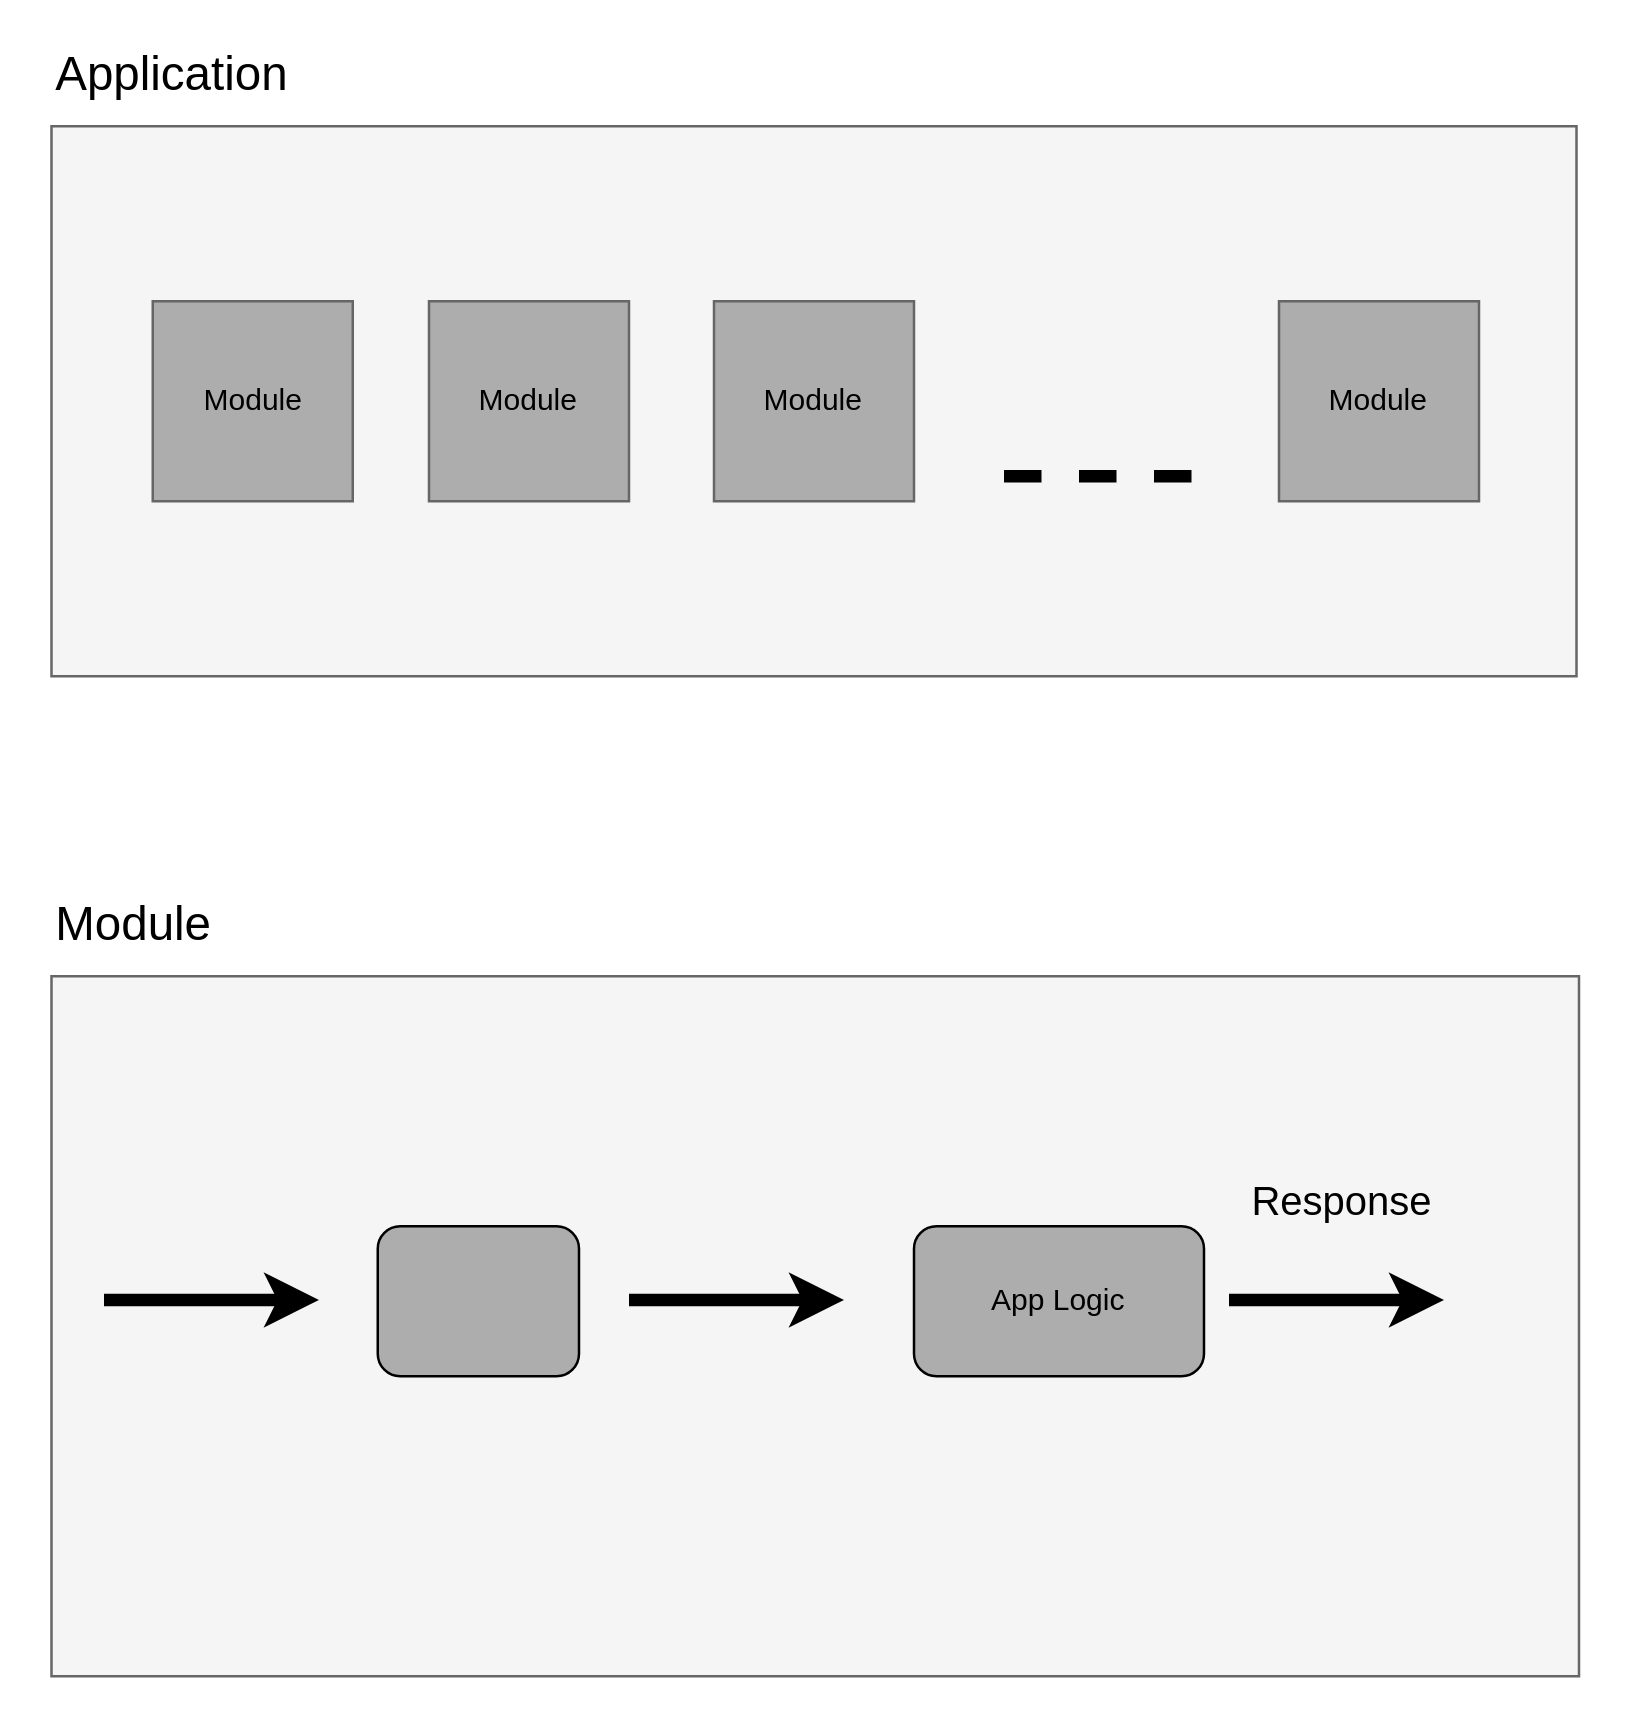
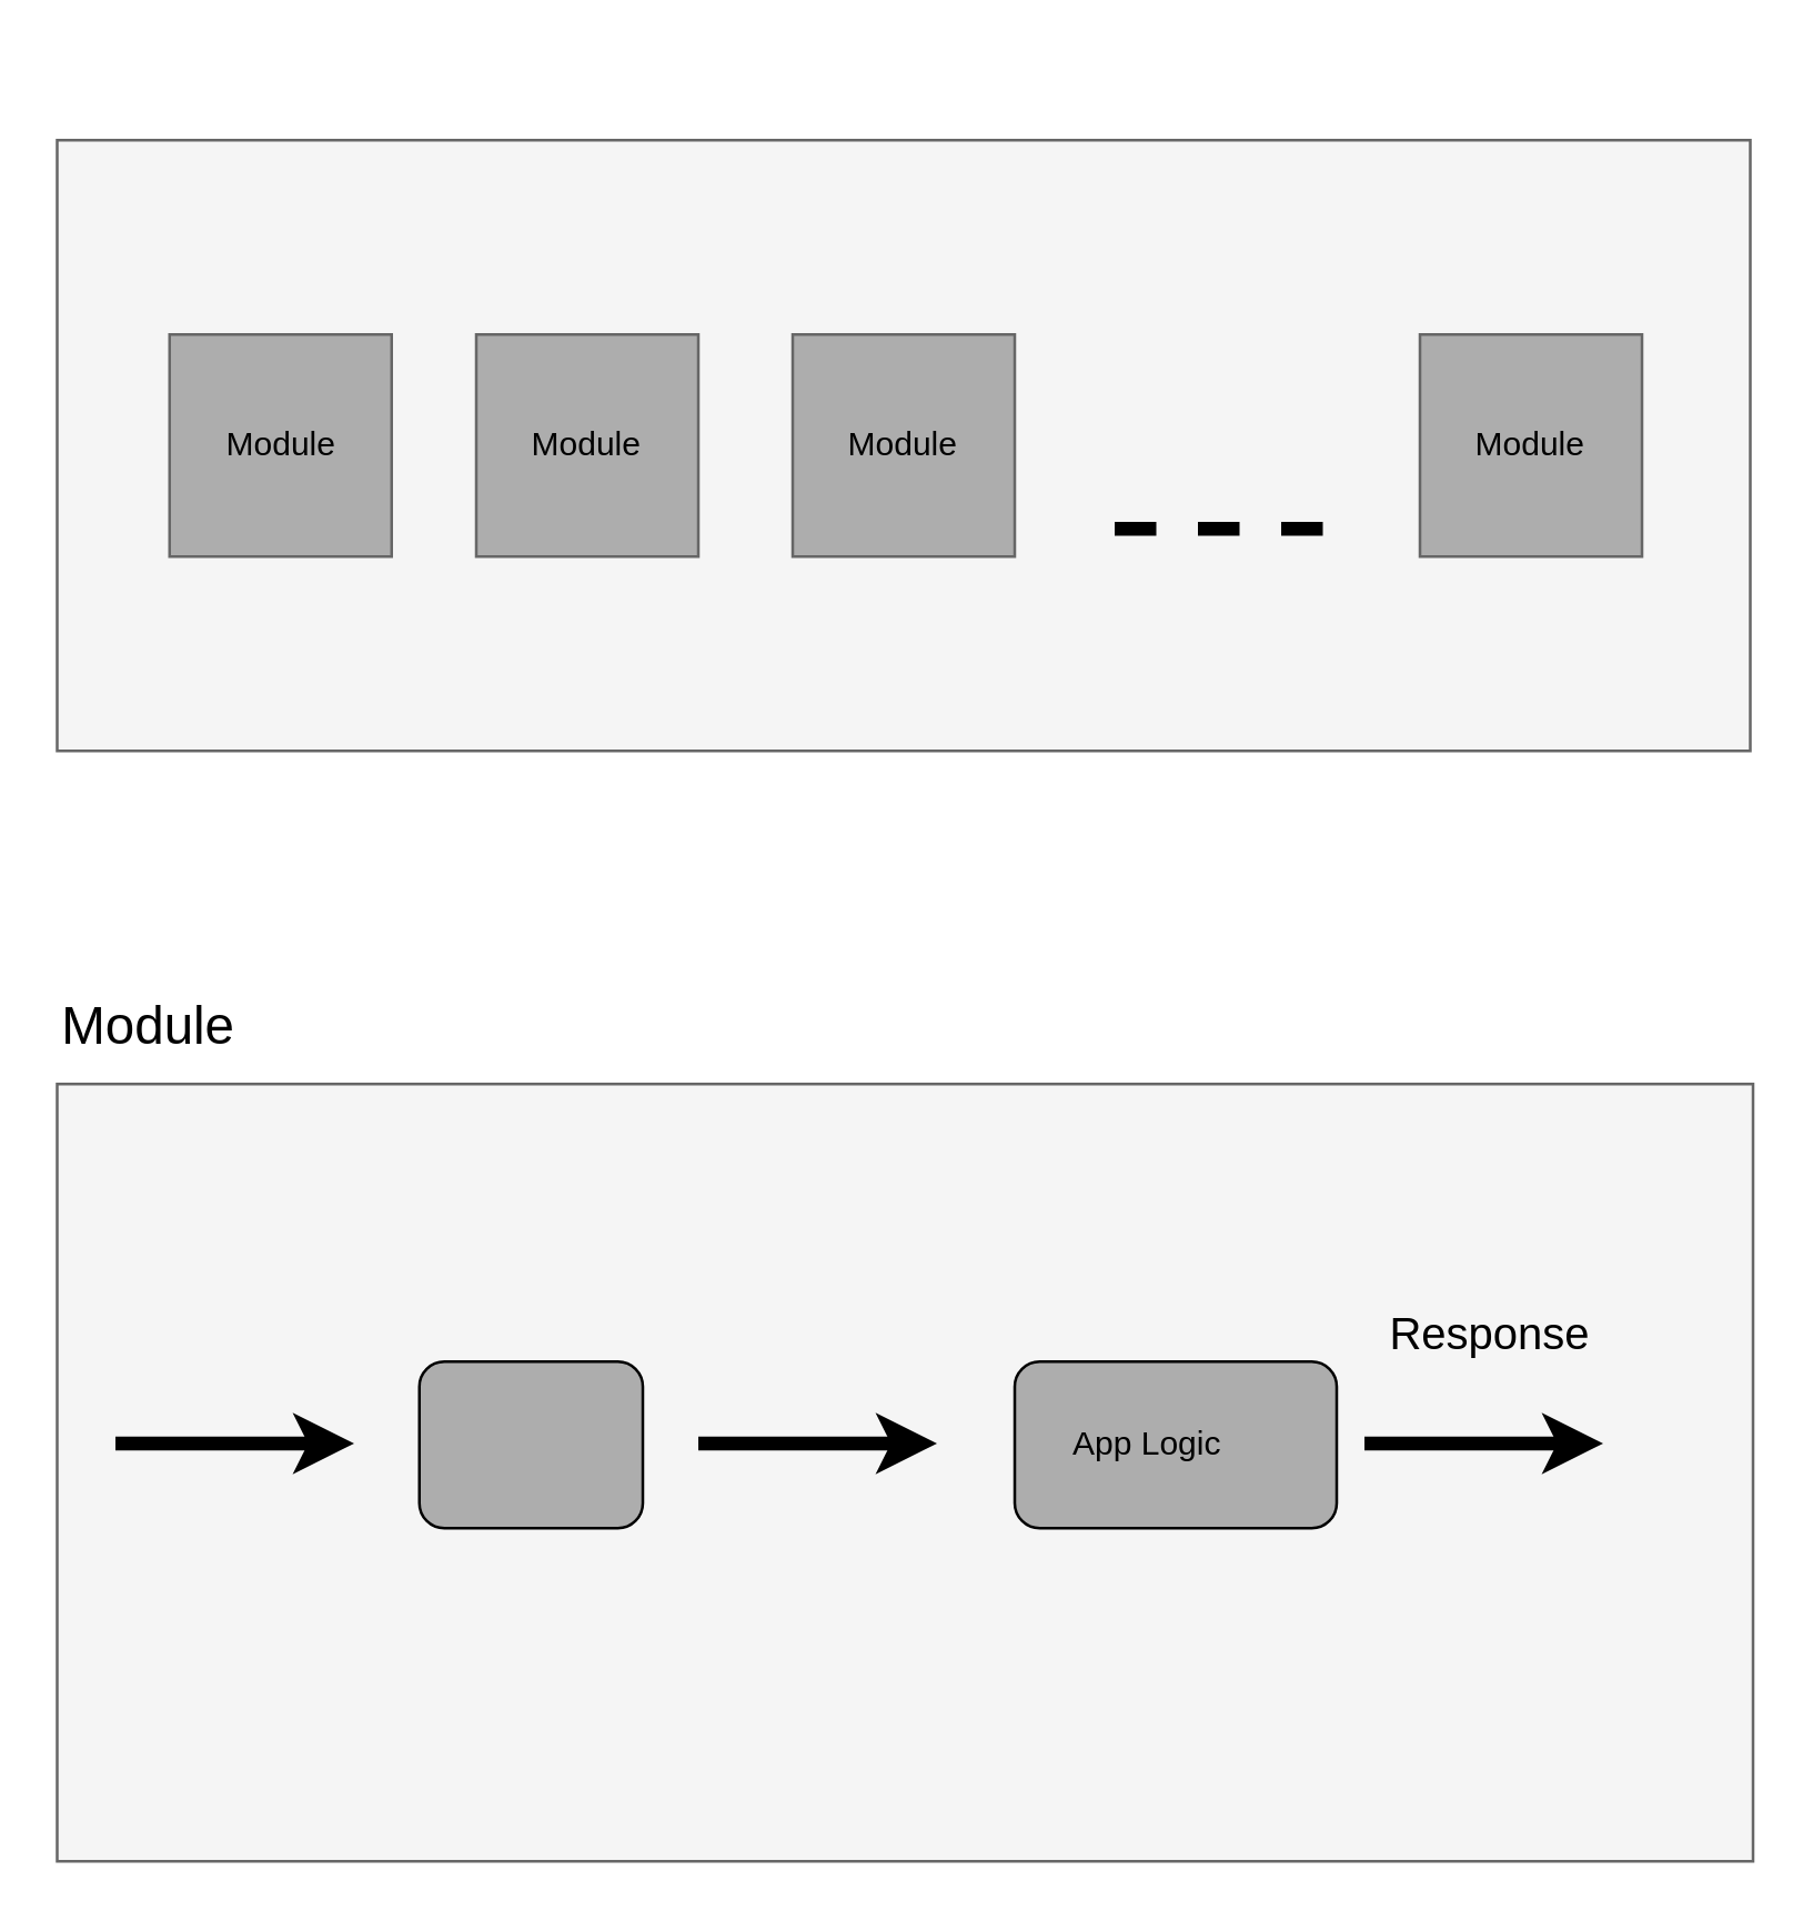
- <mxCell id="3" value="Application" style="text;html=1;strokeColor=none;fillColor=none;align=left;verticalAlign=middle;whiteSpace=wrap;rounded=0;fontSize=19;" parent="1" vertex="1"><mxGeometry x="20" y="20" width="161" height="20" as="geometry" /></mxCell>
- <mxCell id="20" value="App Logic" style="text;html=1;strokeColor=none;fillColor=none;align=center;verticalAlign=middle;whiteSpace=wrap;rounded=0;fontSize=12;" parent="1" vertex="1"><mxGeometry x="394" y="510" width="58" height="20" as="geometry" /></mxCell>
+ <mxCell id="20" value="App Logic" style="text;html=1;strokeColor=none;fillColor=none;align=center;verticalAlign=middle;whiteSpace=wrap;rounded=0;fontSize=12;" parent="1" vertex="1"><mxGeometry x="384" y="510" width="58" height="20" as="geometry" /></mxCell>
